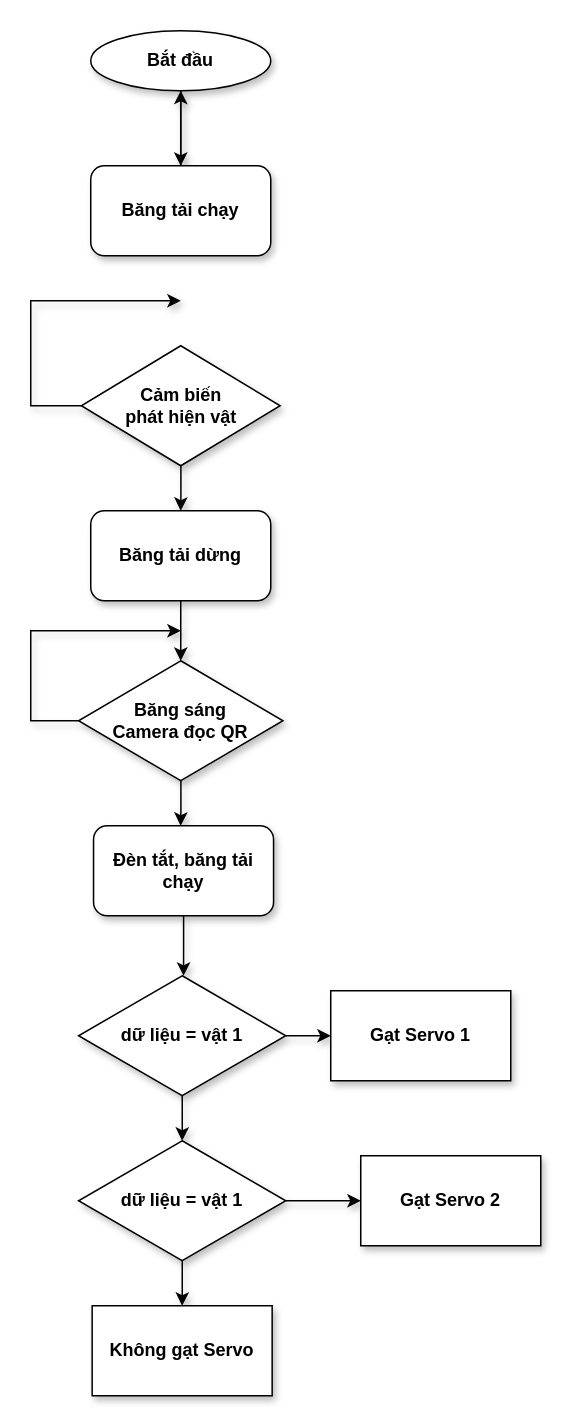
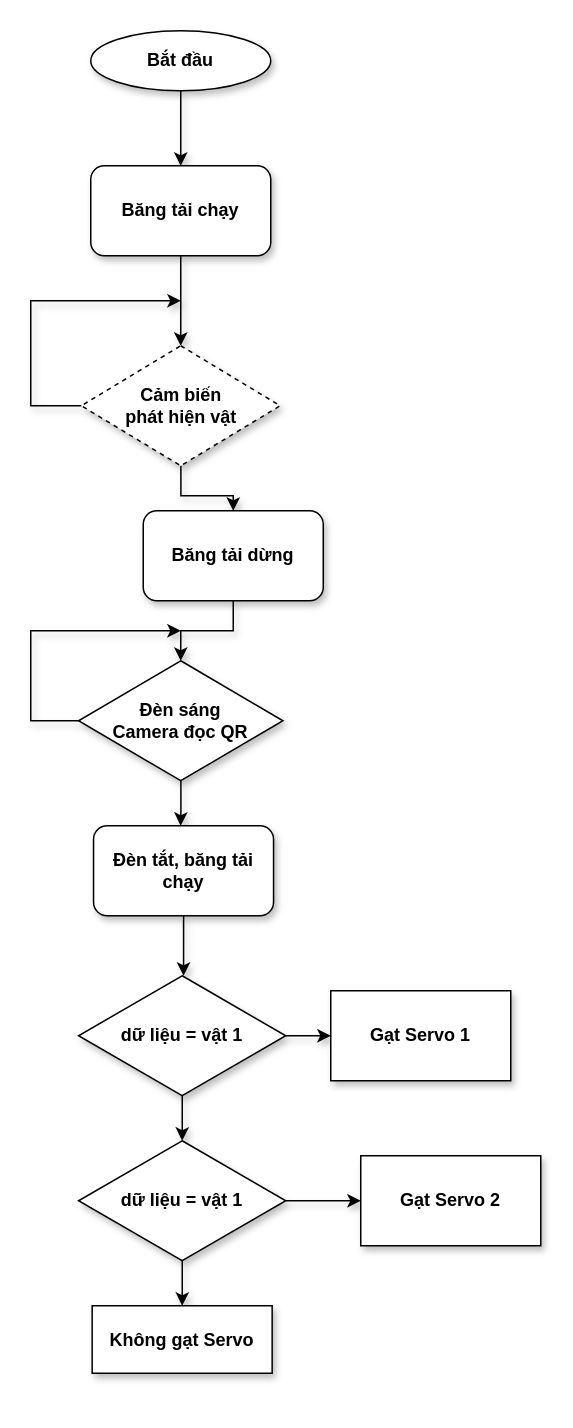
- <mxCell id="4" style="edgeStyle=orthogonalEdgeStyle;rounded=0;orthogonalLoop=1;jettySize=auto;html=1;shadow=1;fontStyle=1;" edge="1" parent="1" source="5" target="3"><mxGeometry relative="1" as="geometry" /></mxCell>
+ <mxCell id="4" style="edgeStyle=orthogonalEdgeStyle;rounded=0;orthogonalLoop=1;jettySize=auto;html=1;entryX=0.5;entryY=0;entryDx=0;entryDy=0;shadow=1;fontStyle=1" edge="1" parent="1" source="5" target="8"><mxGeometry relative="1" as="geometry" /></mxCell>
- <mxCell id="8" value="Cảm biến &lt;br&gt;phát hiện vật" style="rhombus;whiteSpace=wrap;html=1;shadow=1;fontStyle=1" vertex="1" parent="1"><mxGeometry x="53.75" y="230" width="132.5" height="80" as="geometry" /></mxCell>
+ <mxCell id="8" value="Cảm biến &lt;br&gt;phát hiện vật" style="rhombus;whiteSpace=wrap;html=1;shadow=1;fontStyle=1;dashed=1;" vertex="1" parent="1"><mxGeometry x="53.75" y="230" width="132.5" height="80" as="geometry" /></mxCell>
- <mxCell id="15" value="Băng tải dừng" style="rounded=1;whiteSpace=wrap;html=1;shadow=1;fontStyle=1" vertex="1" parent="1"><mxGeometry x="60" y="340" width="120" height="60" as="geometry" /></mxCell>
+ <mxCell id="15" value="Băng tải dừng" style="rounded=1;whiteSpace=wrap;html=1;shadow=1;fontStyle=1" vertex="1" parent="1"><mxGeometry x="95" y="340" width="120" height="60" as="geometry" /></mxCell>
- <mxCell id="11" value="Băng sáng&lt;br&gt;Camera đọc QR" style="rhombus;whiteSpace=wrap;html=1;shadow=1;fontStyle=1" vertex="1" parent="1"><mxGeometry x="51.88" y="440" width="136.25" height="80" as="geometry" /></mxCell>
+ <mxCell id="11" value="Đèn sáng&lt;br&gt;Camera đọc QR" style="rhombus;whiteSpace=wrap;html=1;shadow=1;fontStyle=1" vertex="1" parent="1"><mxGeometry x="51.88" y="440" width="136.25" height="80" as="geometry" /></mxCell>
- <mxCell id="24" value="&lt;span style=&quot;&quot;&gt;Không gạt Servo&lt;/span&gt;" style="whiteSpace=wrap;html=1;shadow=1;fontStyle=1" vertex="1" parent="1"><mxGeometry x="60.94" y="870" width="120" height="60" as="geometry" /></mxCell>
+ <mxCell id="24" value="&lt;span style=&quot;&quot;&gt;Không gạt Servo&lt;/span&gt;" style="whiteSpace=wrap;html=1;shadow=1;fontStyle=1" vertex="1" parent="1"><mxGeometry x="60.94" y="870" width="120" height="45" as="geometry" /></mxCell>
